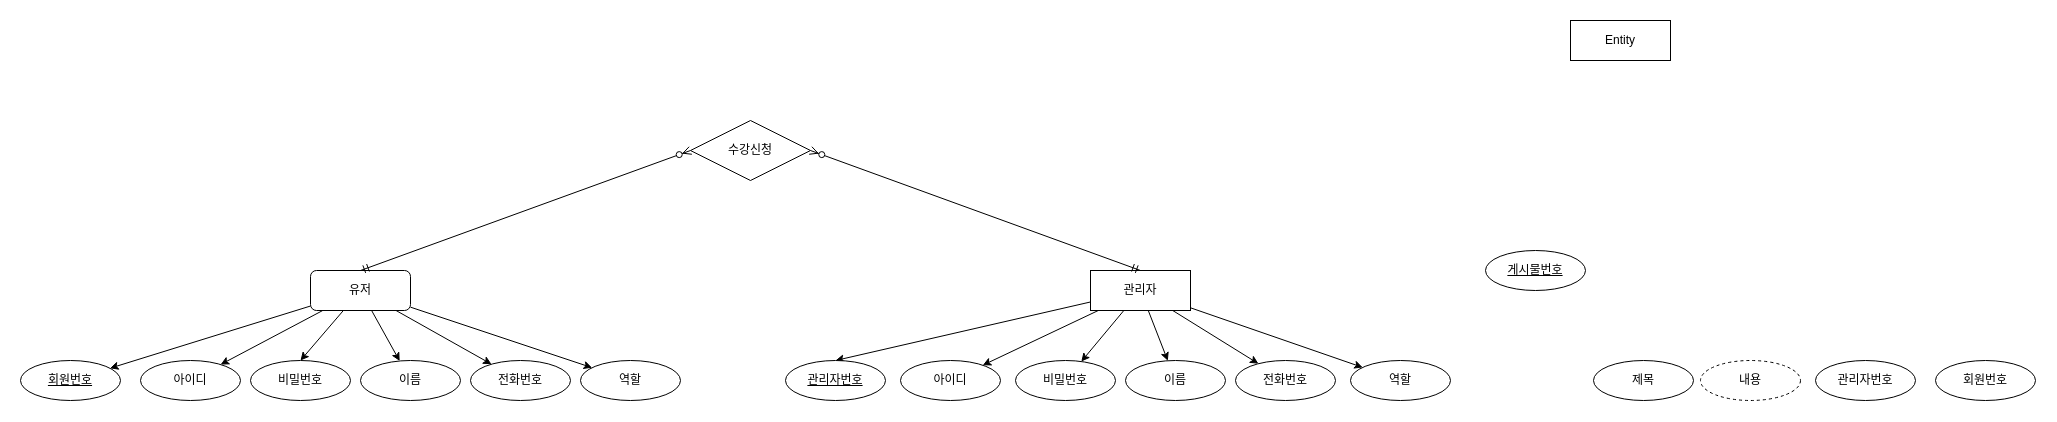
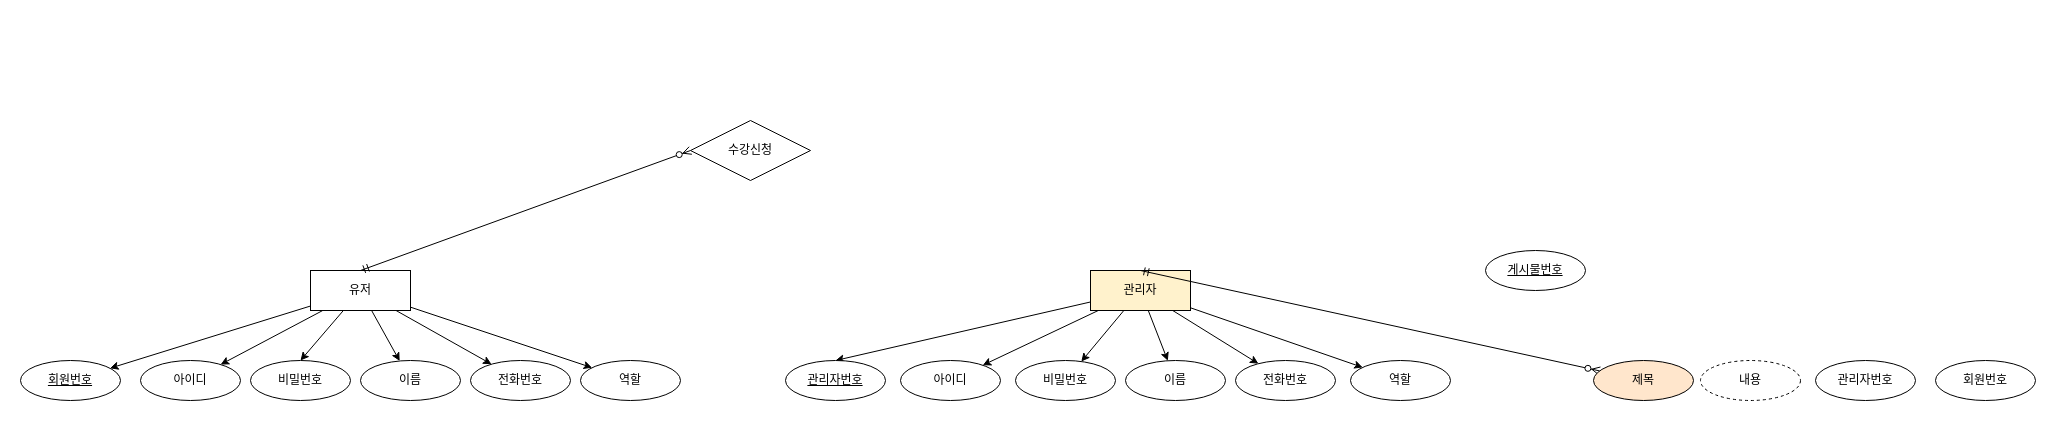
- <mxCell id="9" value="Entity" style="whiteSpace=wrap;html=1;align=center;" vertex="1" parent="1"><mxGeometry x="1570" y="20" width="100" height="40" as="geometry" /></mxCell>
- <mxCell id="31" value="" style="fontSize=12;html=1;endArrow=ERzeroToMany;startArrow=ERmandOne;rounded=0;exitX=0.5;exitY=0;exitDx=0;exitDy=0;entryX=1;entryY=0.5;entryDx=0;entryDy=0;" edge="1" parent="1" source="21" target="29"><mxGeometry width="100" height="100" relative="1" as="geometry"><mxPoint x="1205" y="10" as="sourcePoint" /><mxPoint x="1100" y="80" as="targetPoint" /></mxGeometry></mxCell>
+ <mxCell id="31" value="" style="fontSize=12;html=1;endArrow=ERzeroToMany;startArrow=ERmandOne;rounded=0;exitX=0.5;exitY=0;exitDx=0;exitDy=0;" edge="1" parent="1" source="21" target="32"><mxGeometry width="100" height="100" relative="1" as="geometry"><mxPoint x="1205" y="10" as="sourcePoint" /><mxPoint x="1100" y="80" as="targetPoint" /></mxGeometry></mxCell>
- <mxCell id="8" value="유저" style="whiteSpace=wrap;html=1;align=center;rounded=1;" vertex="1" parent="1"><mxGeometry x="310" y="270" width="100" height="40" as="geometry" /></mxCell>
+ <mxCell id="8" value="유저" style="whiteSpace=wrap;html=1;align=center;" vertex="1" parent="1"><mxGeometry x="310" y="270" width="100" height="40" as="geometry" /></mxCell>
- <mxCell id="21" value="관리자" style="whiteSpace=wrap;html=1;align=center;" vertex="1" parent="1"><mxGeometry x="1090" y="270" width="100" height="40" as="geometry" /></mxCell>
+ <mxCell id="21" value="관리자" style="whiteSpace=wrap;html=1;align=center;fillColor=#fff2cc;" vertex="1" parent="1"><mxGeometry x="1090" y="270" width="100" height="40" as="geometry" /></mxCell>
- <mxCell id="32" value="제목" style="ellipse;whiteSpace=wrap;html=1;align=center;" vertex="1" parent="1"><mxGeometry x="1593" y="360" width="100" height="40" as="geometry" /></mxCell>
+ <mxCell id="32" value="제목" style="ellipse;whiteSpace=wrap;html=1;align=center;fillColor=#ffe6cc;" vertex="1" parent="1"><mxGeometry x="1593" y="360" width="100" height="40" as="geometry" /></mxCell>
